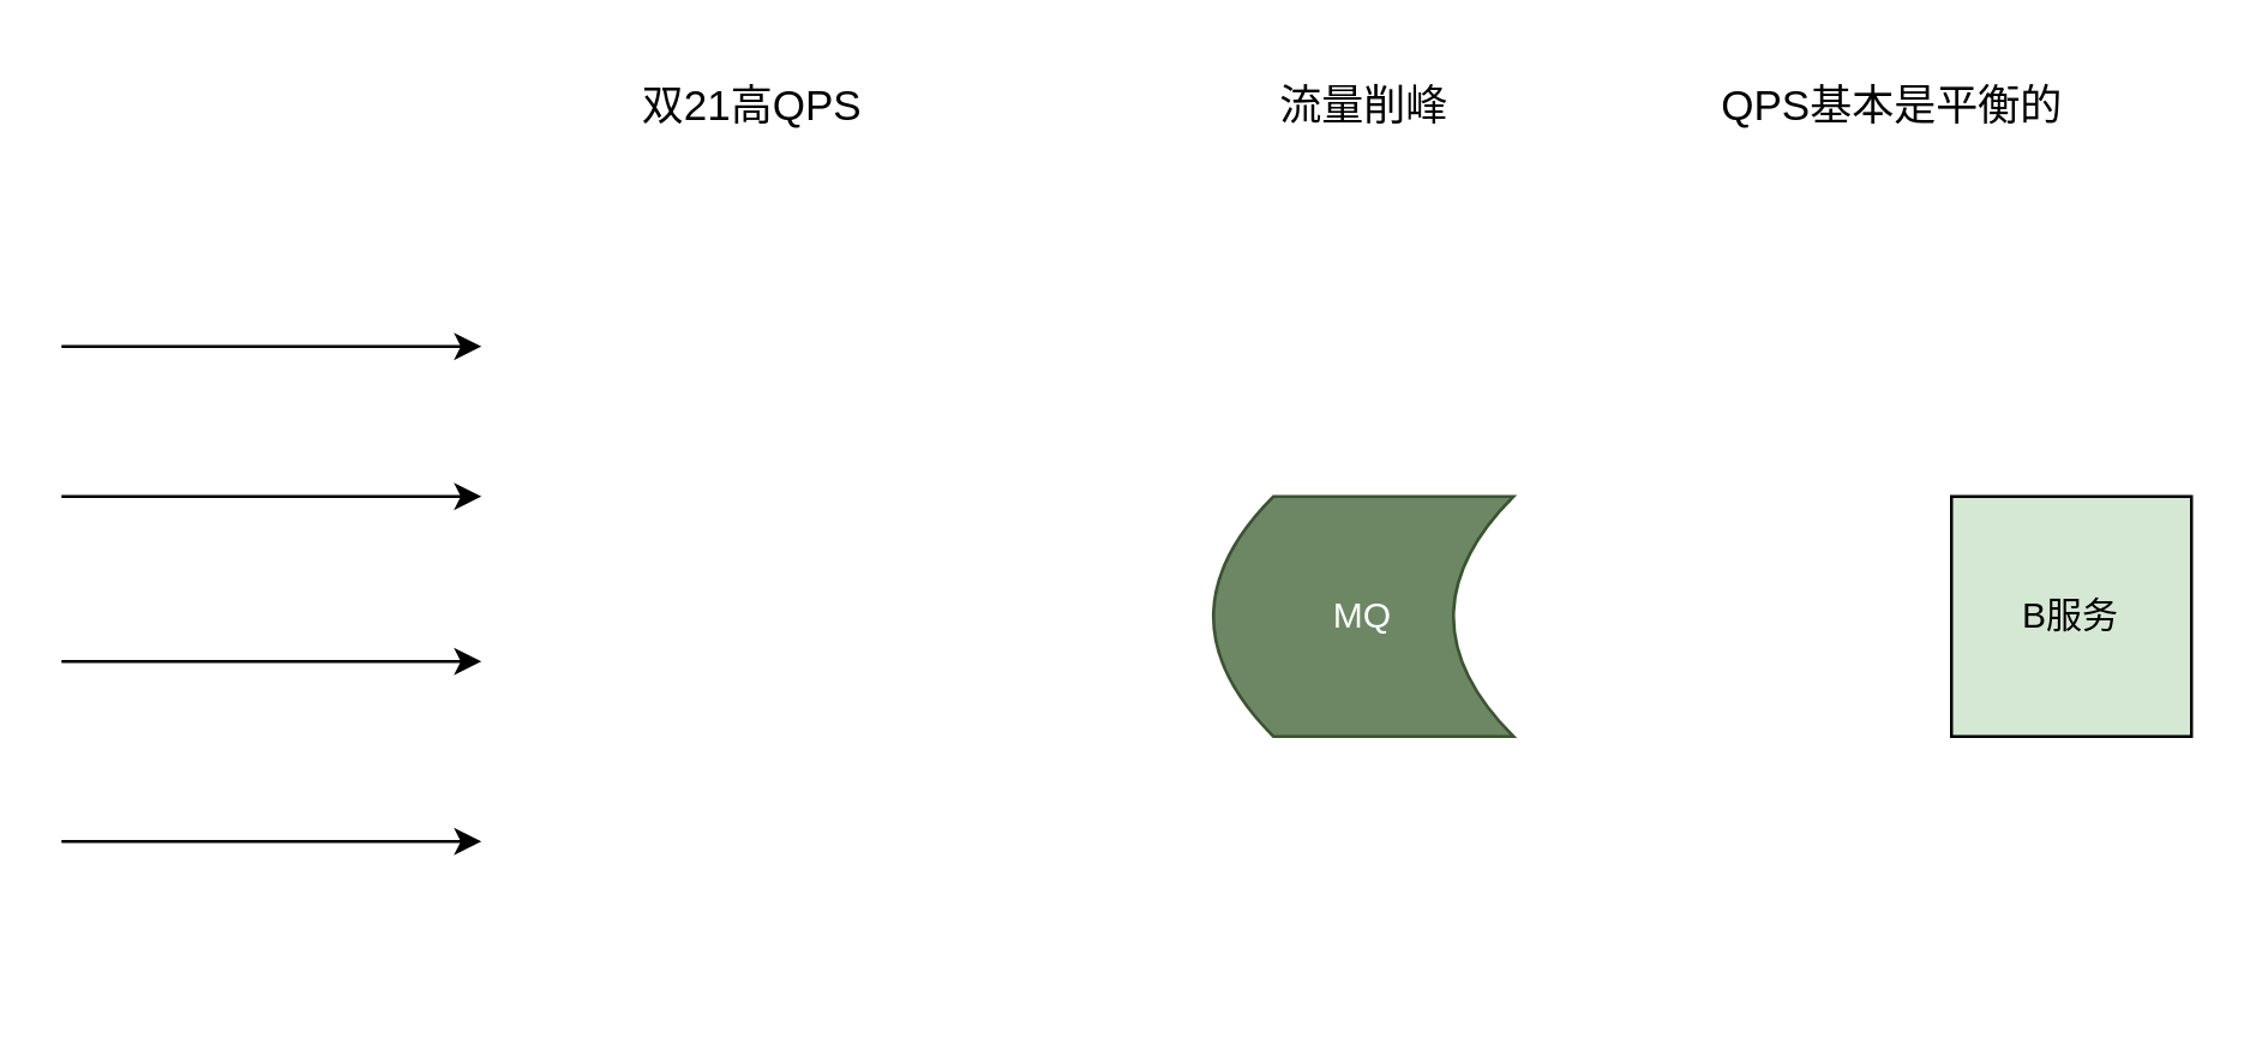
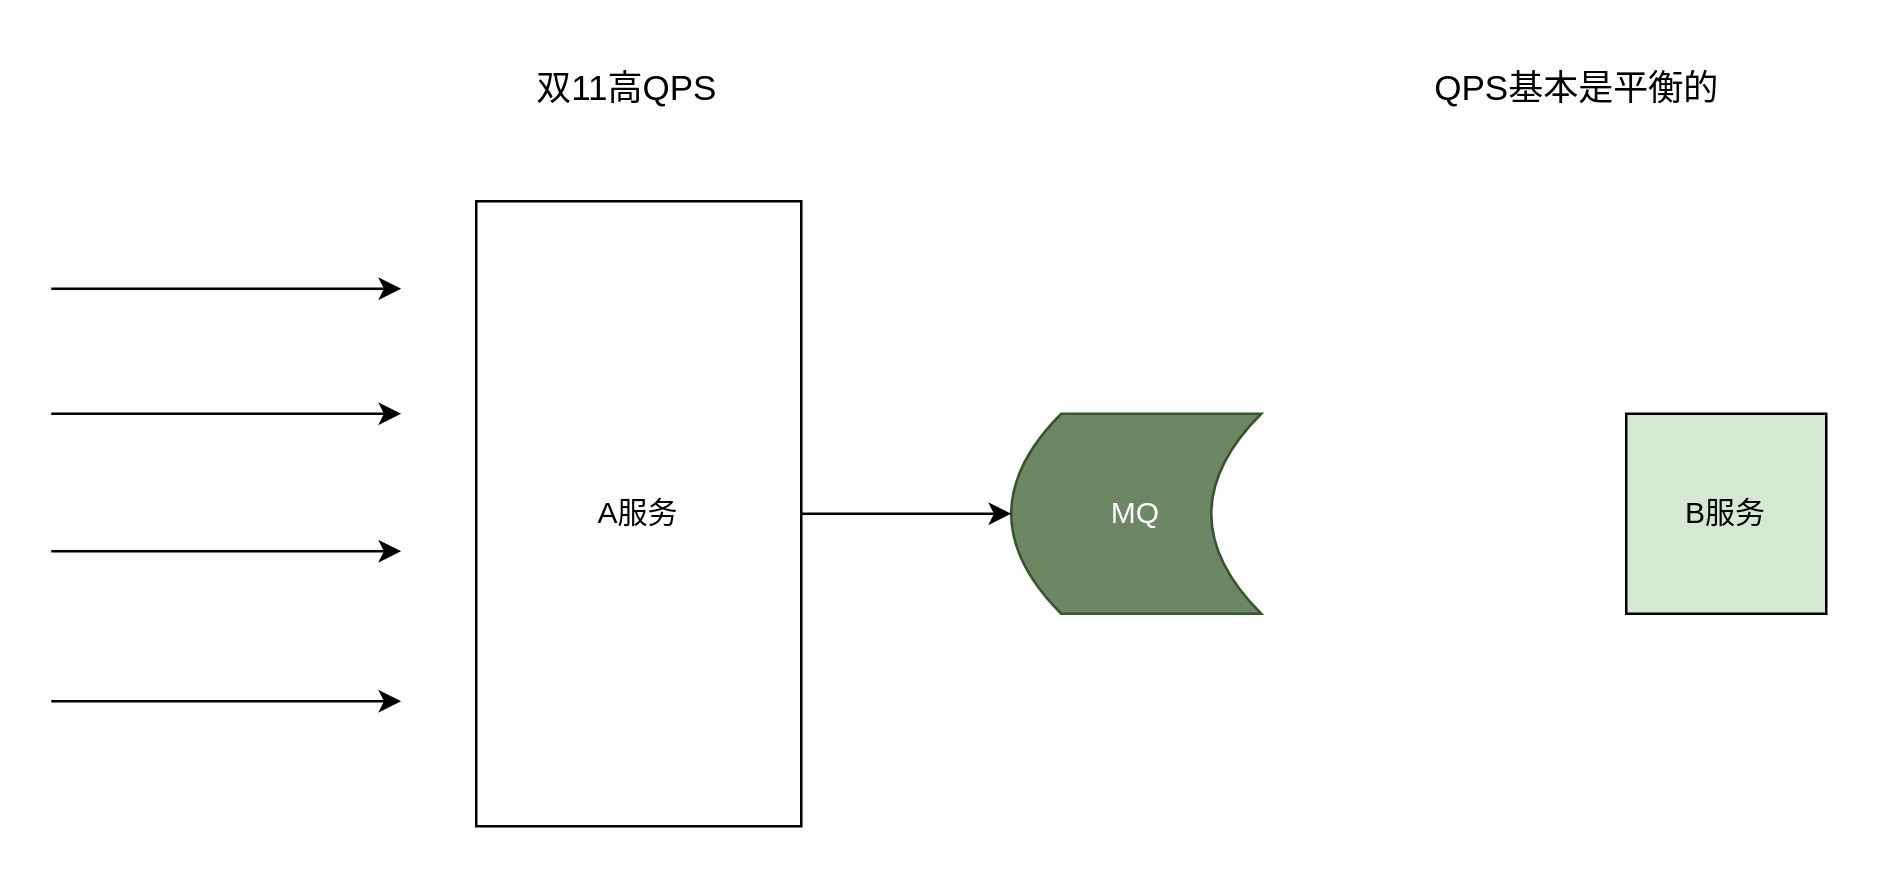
- <mxCell id="9" value="双21高QPS" style="text;html=1;align=center;verticalAlign=middle;resizable=0;points=[];autosize=1;strokeColor=none;fillColor=none;fontSize=14;" vertex="1" parent="1"><mxGeometry x="200" y="20" width="100" height="30" as="geometry" /></mxCell>
+ <mxCell id="9" value="双11高QPS" style="text;html=1;align=center;verticalAlign=middle;resizable=0;points=[];autosize=1;strokeColor=none;fillColor=none;fontSize=14;" vertex="1" parent="1"><mxGeometry x="200" y="20" width="100" height="30" as="geometry" /></mxCell>
- <mxCell id="10" value="流量削峰" style="text;html=1;align=center;verticalAlign=middle;resizable=0;points=[];autosize=1;strokeColor=none;fillColor=none;fontSize=14;" vertex="1" parent="1"><mxGeometry x="414" y="20" width="80" height="30" as="geometry" /></mxCell>
+ <mxCell id="4" value="A服务" style="rounded=0;whiteSpace=wrap;html=1;" vertex="1" parent="1"><mxGeometry x="190" y="80" width="130" height="250" as="geometry" /></mxCell>
+ <mxCell id="3" style="edgeStyle=orthogonalEdgeStyle;rounded=0;orthogonalLoop=1;jettySize=auto;html=1;exitX=1;exitY=0.5;exitDx=0;exitDy=0;" edge="1" parent="1" source="4" target="2"><mxGeometry relative="1" as="geometry" /></mxCell>
